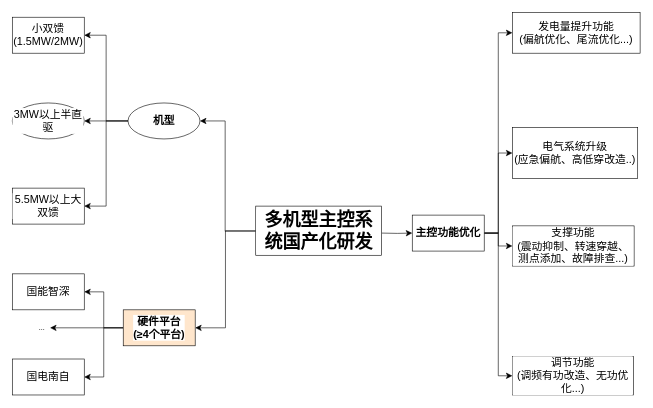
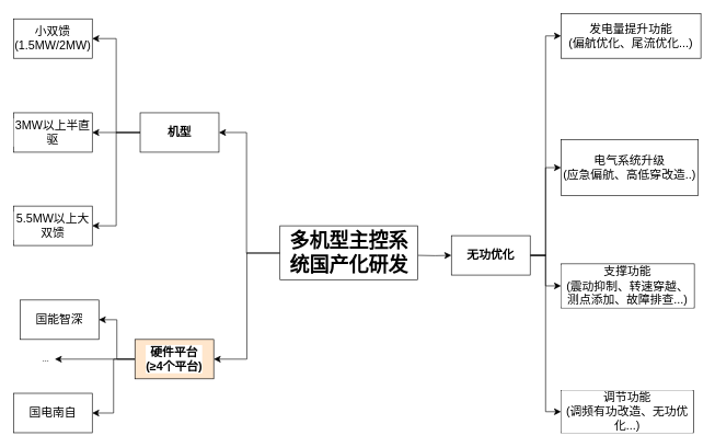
- <mxCell id="11" value="3MW以上半直驱" style="ellipse;whiteSpace=wrap;html=1;fontFamily=Helvetica;fontSize=18;fontColor=default;labelBackgroundColor=default;" vertex="1" parent="1"><mxGeometry x="20" y="171" width="120" height="60" as="geometry" /></mxCell>
+ <mxCell id="11" value="3MW以上半直驱" style="rounded=0;whiteSpace=wrap;html=1;fontFamily=Helvetica;fontSize=18;fontColor=default;labelBackgroundColor=default;" vertex="1" parent="1"><mxGeometry x="20" y="171" width="120" height="60" as="geometry" /></mxCell>
- <mxCell id="9" value="机型" style="ellipse;whiteSpace=wrap;html=1;fontFamily=Helvetica;fontSize=18;fontColor=default;labelBackgroundColor=default;fontStyle=1;" vertex="1" parent="1"><mxGeometry x="213" y="171" width="120" height="60" as="geometry" /></mxCell>
+ <mxCell id="9" value="机型" style="rounded=0;whiteSpace=wrap;html=1;fontFamily=Helvetica;fontSize=18;fontColor=default;labelBackgroundColor=default;fontStyle=1" vertex="1" parent="1"><mxGeometry x="213" y="171" width="120" height="60" as="geometry" /></mxCell>
- <mxCell id="22" value="主控功能优化" style="rounded=0;whiteSpace=wrap;html=1;fontFamily=Helvetica;fontSize=18;fontColor=default;labelBackgroundColor=default;fontStyle=1" vertex="1" parent="1"><mxGeometry x="687" y="358" width="120" height="60" as="geometry" /></mxCell>
+ <mxCell id="22" value="无功优化" style="rounded=0;whiteSpace=wrap;html=1;fontFamily=Helvetica;fontSize=18;fontColor=default;labelBackgroundColor=default;fontStyle=1" vertex="1" parent="1"><mxGeometry x="687" y="358" width="120" height="60" as="geometry" /></mxCell>
- <mxCell id="26" value="支撑功能&lt;div&gt;(震动抑制、转速穿越、测点添加、故障排查...)&lt;/div&gt;" style="whiteSpace=wrap;html=1;fontFamily=Helvetica;fontSize=18;fontColor=default;labelBackgroundColor=default;" vertex="1" parent="1"><mxGeometry x="854" y="376" width="203" height="67" as="geometry" /></mxCell>
+ <mxCell id="26" value="支撑功能&lt;div&gt;(震动抑制、转速穿越、测点添加、故障排查...)&lt;/div&gt;" style="whiteSpace=wrap;html=1;fontFamily=Helvetica;fontSize=18;fontColor=default;labelBackgroundColor=default;" vertex="1" parent="1"><mxGeometry x="854" y="401" width="203" height="67" as="geometry" /></mxCell>
- <mxCell id="17" value="国能智深" style="rounded=0;whiteSpace=wrap;html=1;fontFamily=Helvetica;fontSize=18;fontColor=default;labelBackgroundColor=default;" vertex="1" parent="1"><mxGeometry x="20" y="456" width="120" height="60" as="geometry" /></mxCell>
+ <mxCell id="17" value="国能智深" style="rounded=0;whiteSpace=wrap;html=1;fontFamily=Helvetica;fontSize=18;fontColor=default;labelBackgroundColor=default;" vertex="1" parent="1"><mxGeometry x="30" y="456" width="120" height="60" as="geometry" /></mxCell>
